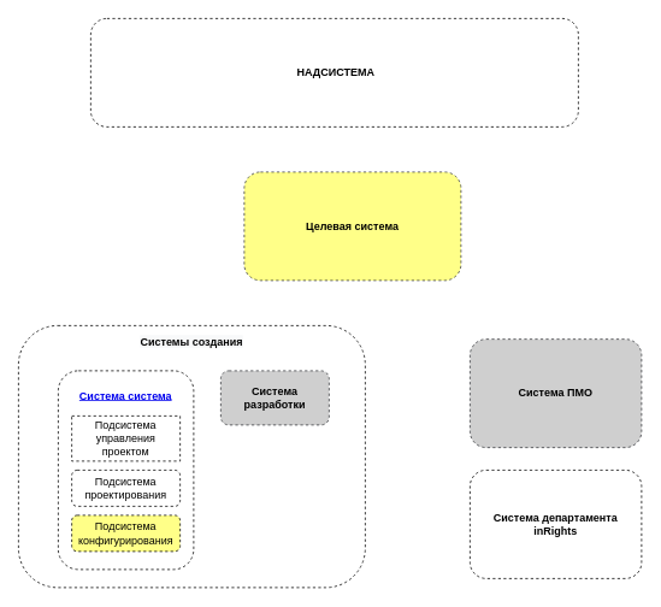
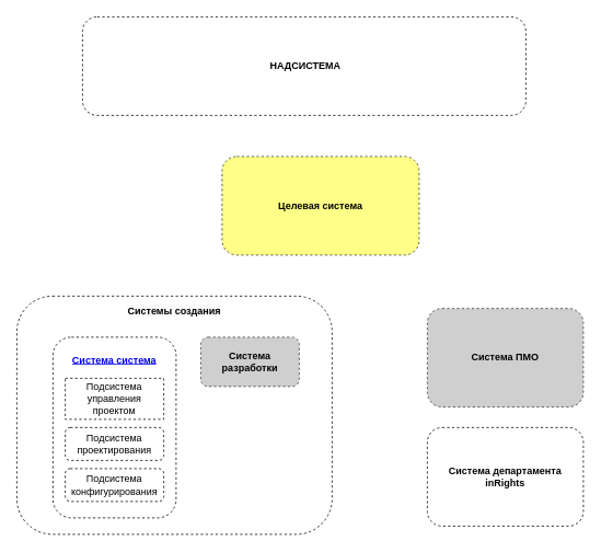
- <mxCell id="8" value="Подсистема конфигурирования" style="rounded=1;whiteSpace=wrap;html=1;dashed=1;fillColor=#ffff88;" vertex="1" parent="1"><mxGeometry x="79" y="570" width="120" height="40" as="geometry" /></mxCell>
+ <mxCell id="8" value="Подсистема конфигурирования" style="rounded=1;whiteSpace=wrap;html=1;dashed=1;" vertex="1" parent="1"><mxGeometry x="79" y="570" width="120" height="40" as="geometry" /></mxCell>
